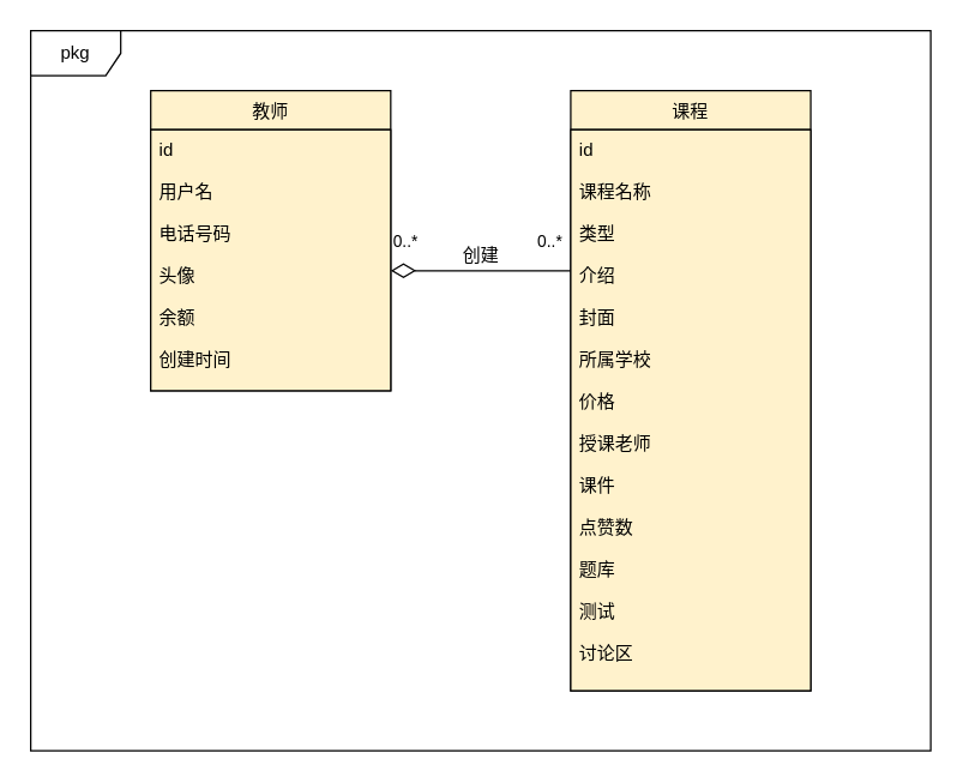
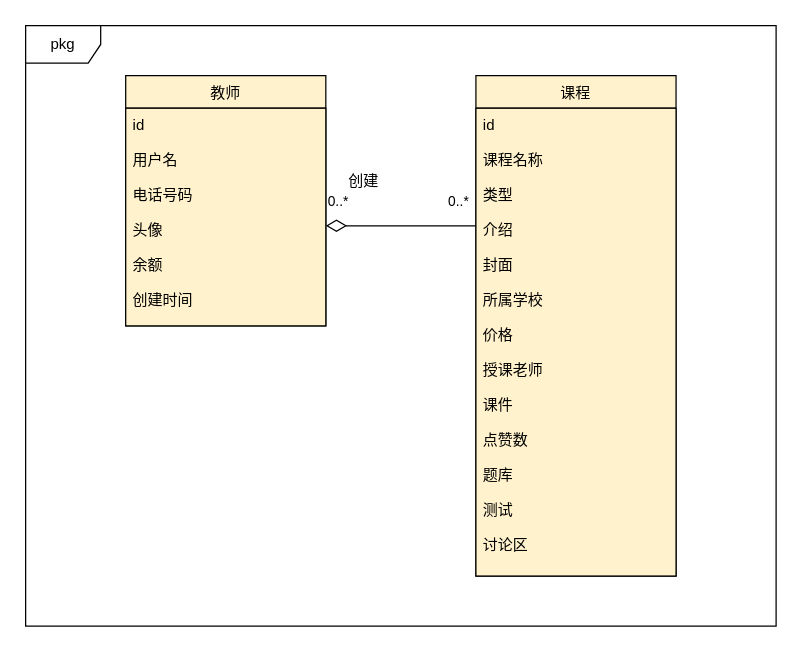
- <mxCell id="9" value="创建" style="text;html=1;resizable=0;autosize=1;align=center;verticalAlign=middle;points=[];fillColor=none;strokeColor=none;rounded=0;" vertex="1" parent="1"><mxGeometry x="300" y="160" width="40" height="20" as="geometry" /></mxCell>
+ <mxCell id="9" value="创建" style="text;html=1;resizable=0;autosize=1;align=center;verticalAlign=middle;points=[];fillColor=none;strokeColor=none;rounded=0;" vertex="1" parent="1"><mxGeometry x="270" y="135" width="40" height="20" as="geometry" /></mxCell>
